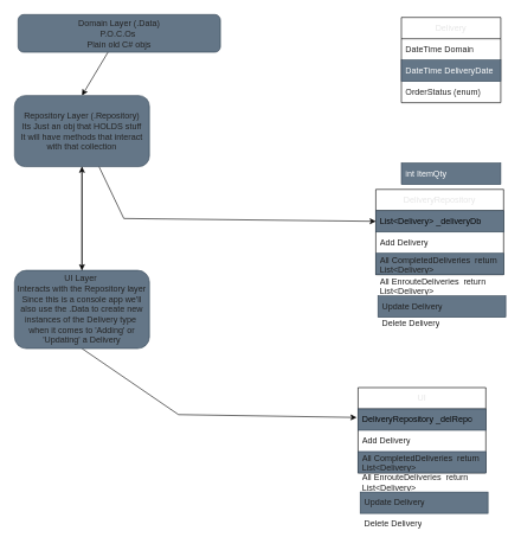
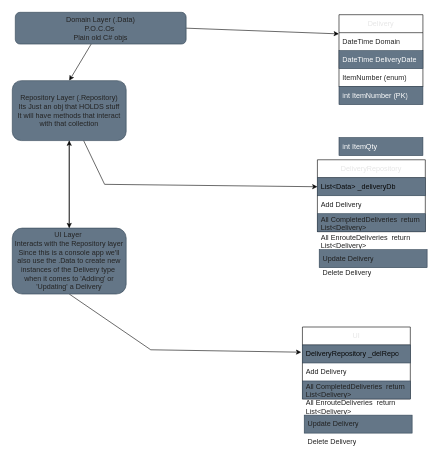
+ <mxCell id="2" style="edgeStyle=none;html=1;exitX=1;exitY=0.5;exitDx=0;exitDy=0;entryX=-0.001;entryY=0.067;entryDx=0;entryDy=0;entryPerimeter=0;fontColor=#E6E6E6;strokeColor=#080808;" parent="1" source="4" target="6" edge="1"><mxGeometry relative="1" as="geometry" /></mxCell>
- <mxCell id="8" value="OrderStatus (enum)" style="text;strokeColor=none;fillColor=none;align=left;verticalAlign=middle;spacingLeft=4;spacingRight=4;overflow=hidden;points=[[0,0.5],[1,0.5]];portConstraint=eastwest;rotatable=0;whiteSpace=wrap;html=1;fontColor=#242424;" parent="5" vertex="1"><mxGeometry y="90" width="140" height="30" as="geometry" /></mxCell>
+ <mxCell id="8" value="ItemNumber (enum)" style="text;strokeColor=none;fillColor=none;align=left;verticalAlign=middle;spacingLeft=4;spacingRight=4;overflow=hidden;points=[[0,0.5],[1,0.5]];portConstraint=eastwest;rotatable=0;whiteSpace=wrap;html=1;fontColor=#242424;" parent="5" vertex="1"><mxGeometry y="90" width="140" height="30" as="geometry" /></mxCell>
+ <mxCell id="9" value="int ItemNumber (PK)" style="text;strokeColor=#314354;fillColor=#647687;align=left;verticalAlign=middle;spacingLeft=4;spacingRight=4;overflow=hidden;points=[[0,0.5],[1,0.5]];portConstraint=eastwest;rotatable=0;whiteSpace=wrap;html=1;fontColor=#ffffff;" parent="1" vertex="1"><mxGeometry x="565" y="144" width="140" height="30" as="geometry" /></mxCell>
- <mxCell id="15" value="&lt;font color=&quot;#080808&quot;&gt;List&amp;lt;Delivery&amp;gt; _deliveryDb&lt;/font&gt;" style="text;strokeColor=#314354;fillColor=#647687;align=left;verticalAlign=middle;spacingLeft=4;spacingRight=4;overflow=hidden;points=[[0,0.5],[1,0.5]];portConstraint=eastwest;rotatable=0;whiteSpace=wrap;html=1;fontColor=#ffffff;" parent="14" vertex="1"><mxGeometry y="30" width="180" height="30" as="geometry" /></mxCell>
+ <mxCell id="15" value="&lt;font color=&quot;#080808&quot;&gt;List&amp;lt;Data&amp;gt; _deliveryDb&lt;/font&gt;" style="text;strokeColor=#314354;fillColor=#647687;align=left;verticalAlign=middle;spacingLeft=4;spacingRight=4;overflow=hidden;points=[[0,0.5],[1,0.5]];portConstraint=eastwest;rotatable=0;whiteSpace=wrap;html=1;fontColor=#ffffff;" parent="14" vertex="1"><mxGeometry y="30" width="180" height="30" as="geometry" /></mxCell>
